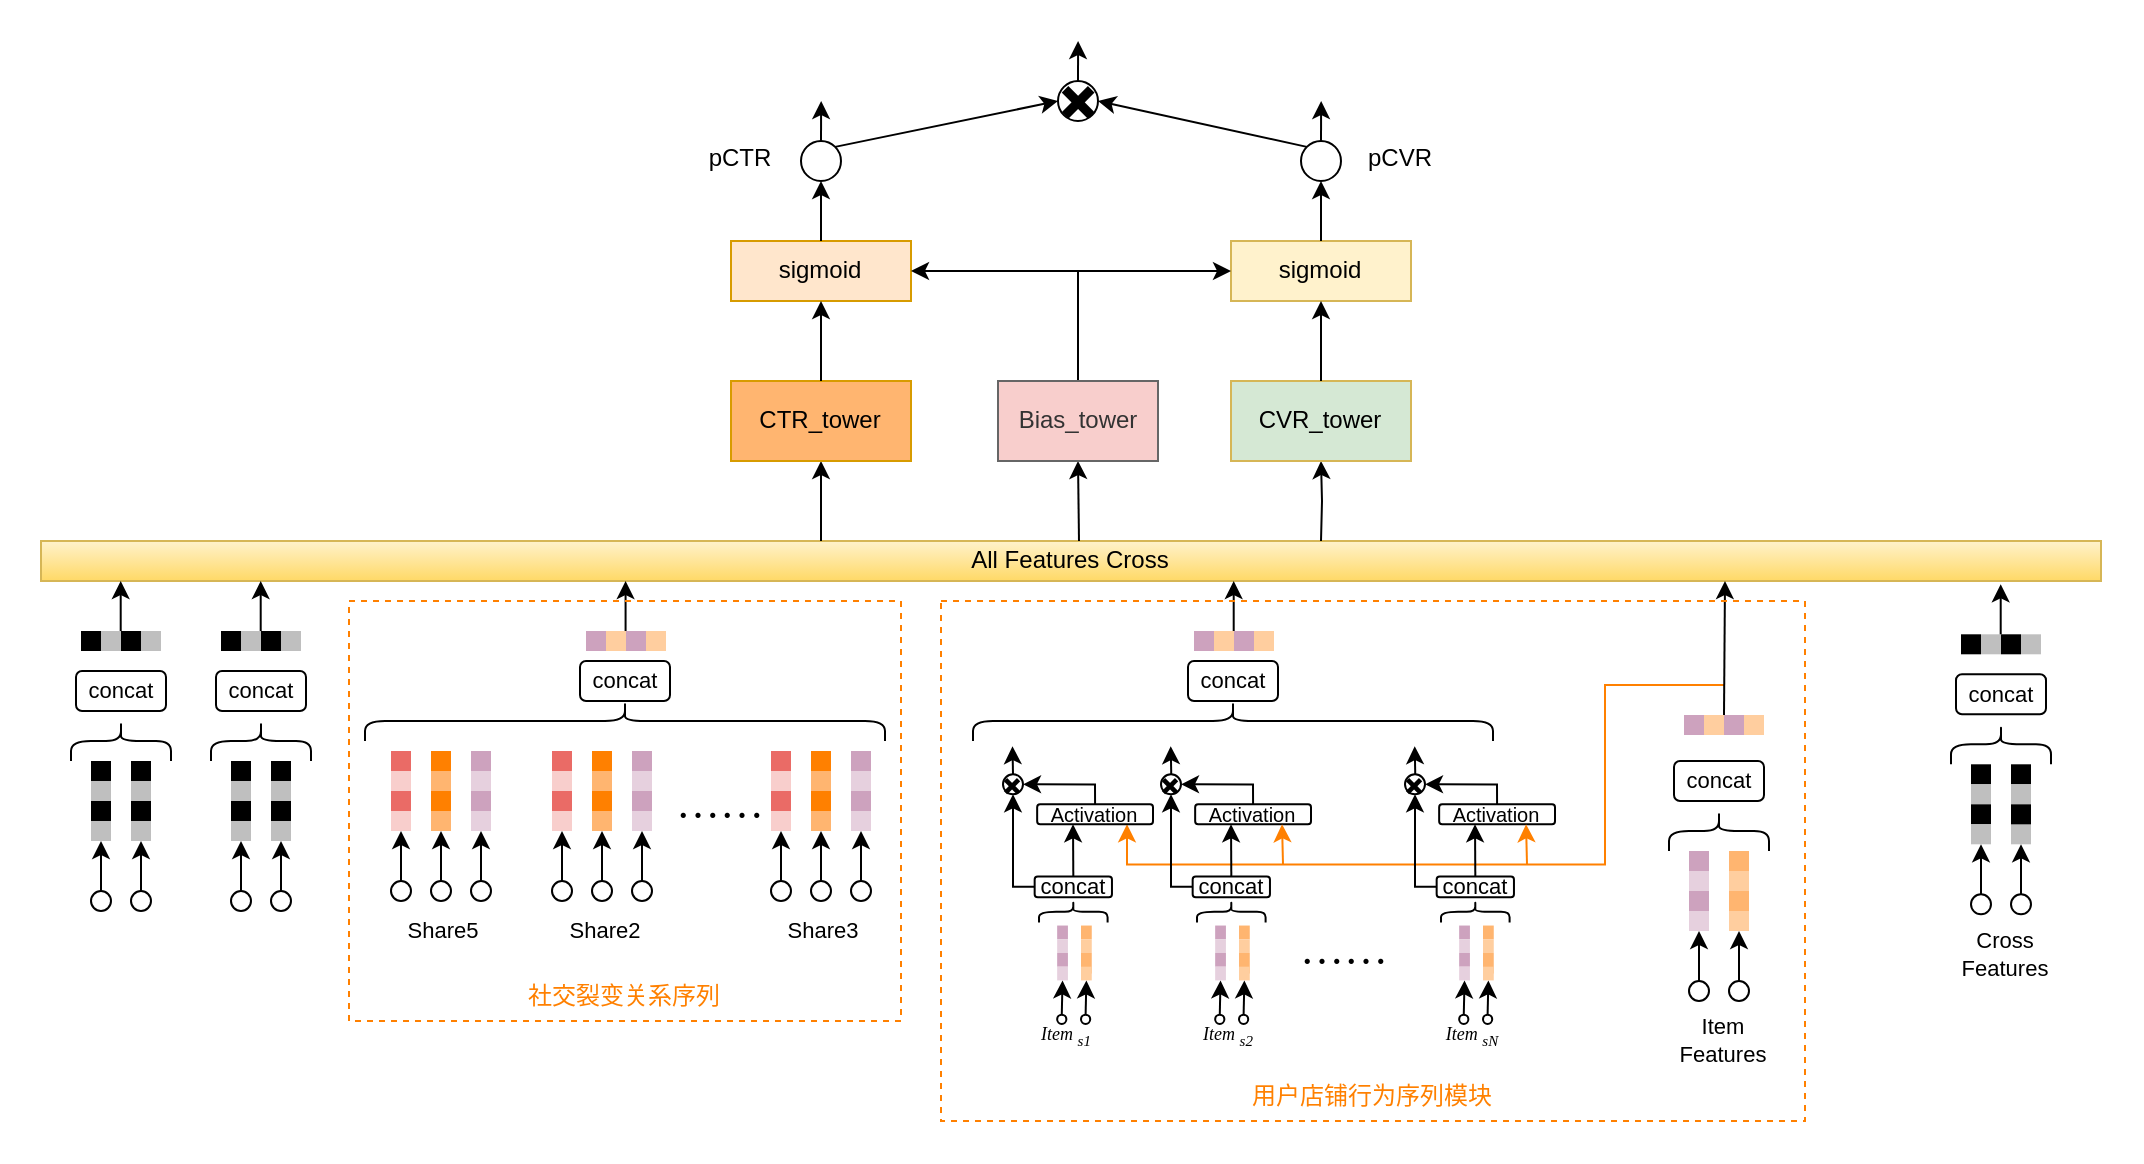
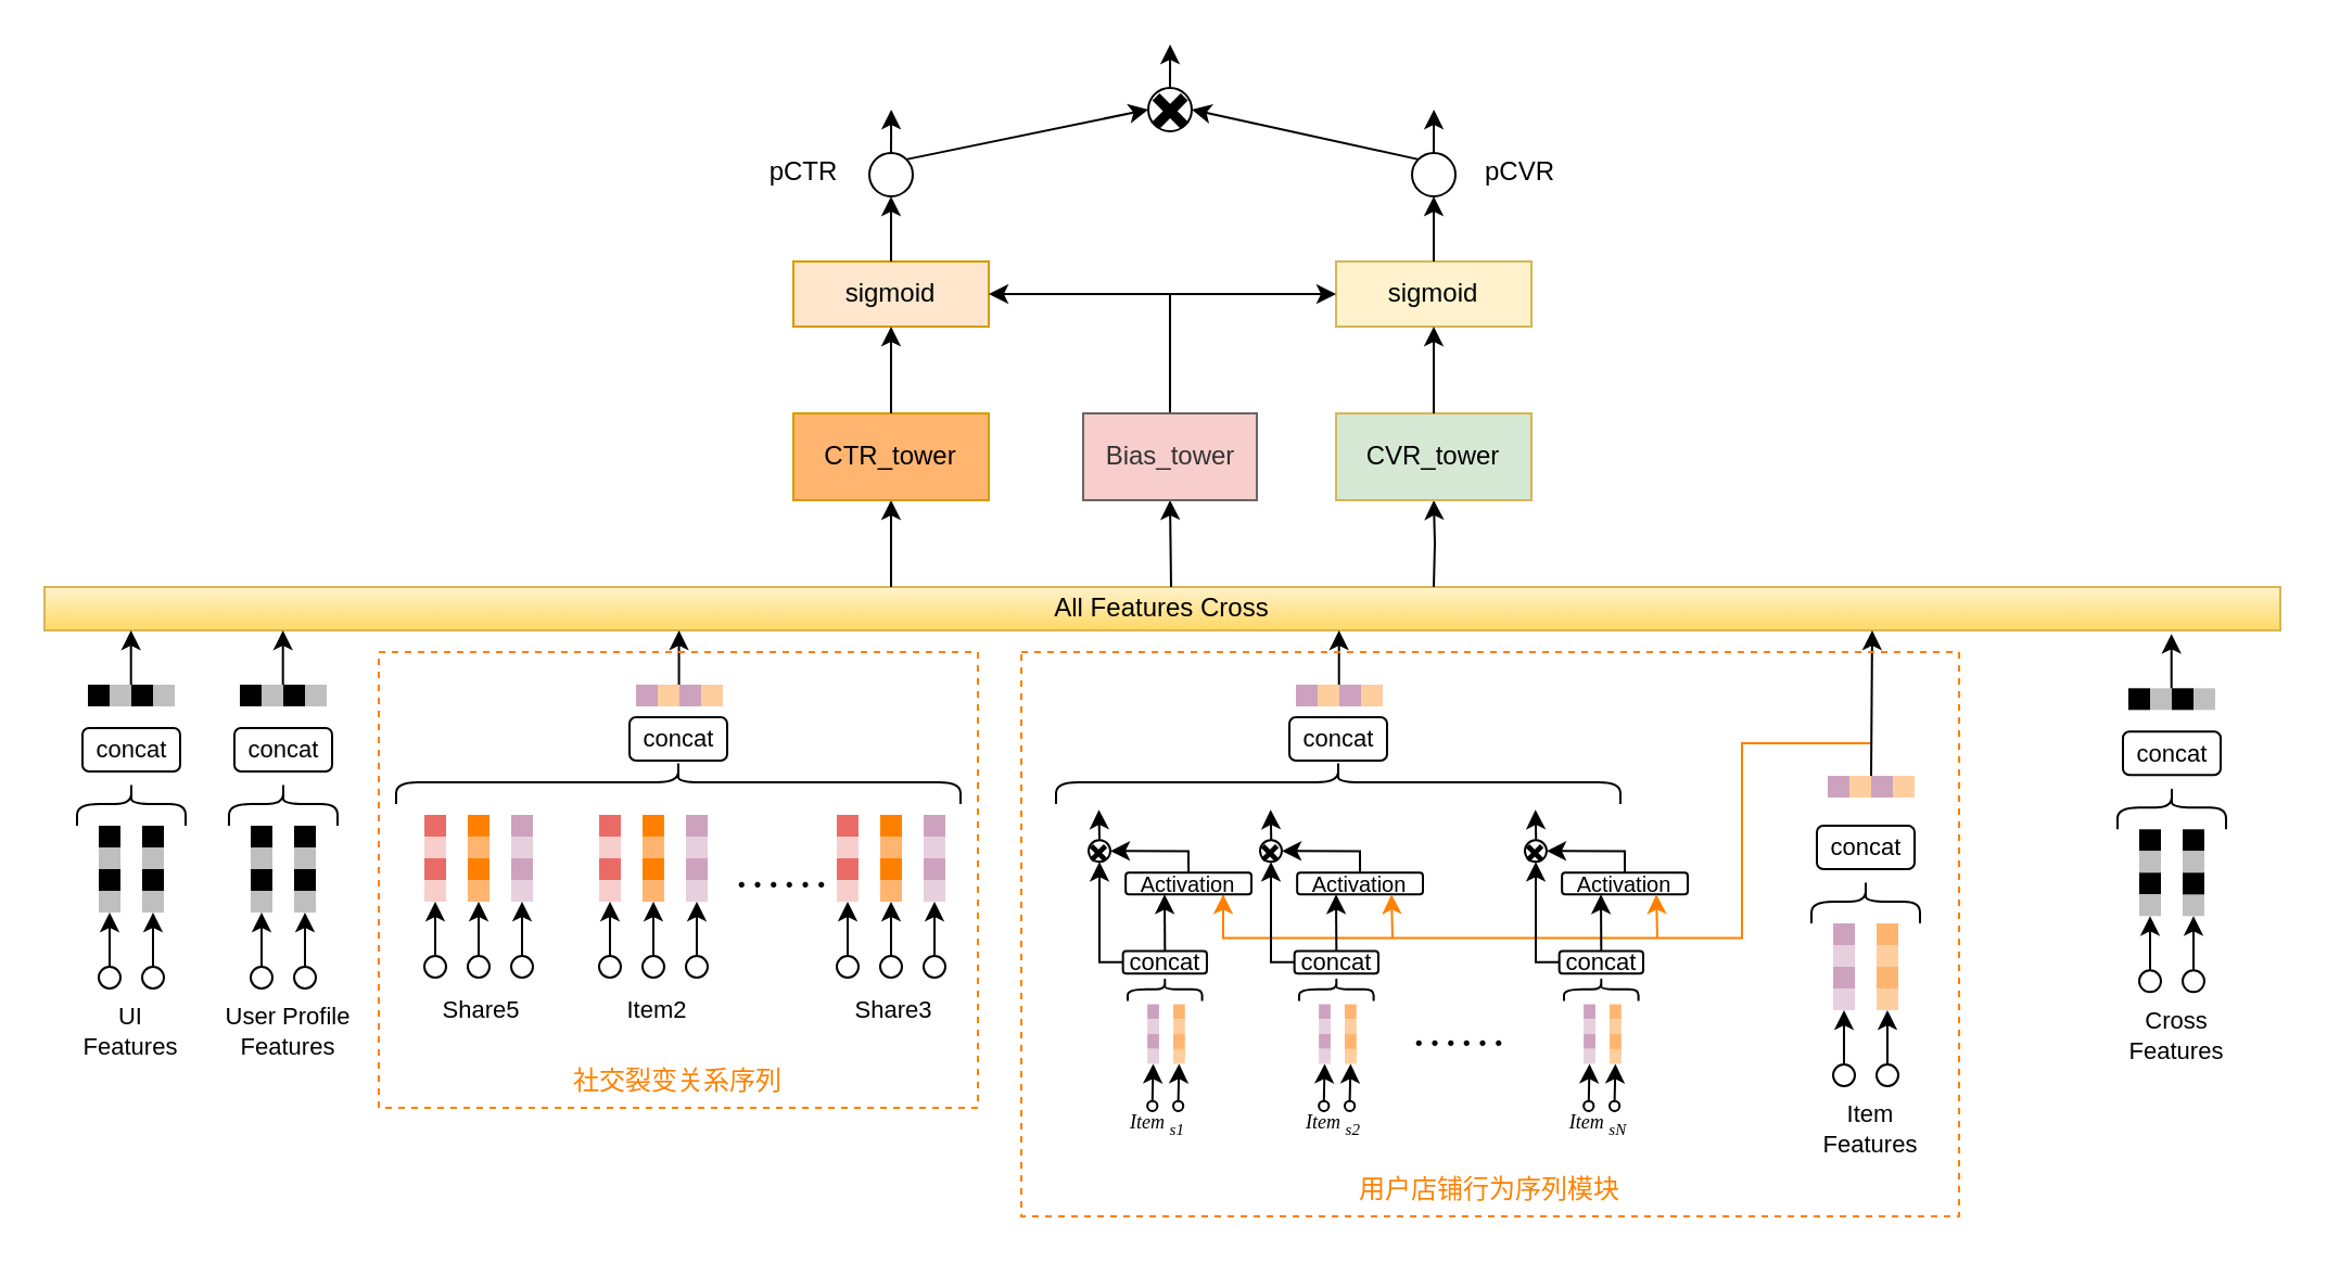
- <mxCell id="238" value="Share2" style="text;html=1;strokeColor=none;fillColor=none;align=center;verticalAlign=middle;whiteSpace=wrap;rounded=0;fontSize=11;" vertex="1" parent="231"><mxGeometry x="-46" y="75" width="65" height="30" as="geometry" /></mxCell>
+ <mxCell id="238" value="Item2" style="text;html=1;strokeColor=none;fillColor=none;align=center;verticalAlign=middle;whiteSpace=wrap;rounded=0;fontSize=11;" vertex="1" parent="231"><mxGeometry x="-46" y="75" width="65" height="30" as="geometry" /></mxCell>
+ <mxCell id="50" value="UI&lt;br&gt;Features" style="text;html=1;strokeColor=none;fillColor=none;align=center;verticalAlign=middle;whiteSpace=wrap;rounded=0;fontSize=11;" vertex="1" parent="3"><mxGeometry y="170" width="60" height="30" as="geometry" /></mxCell>
+ <mxCell id="51" value="User Profile&lt;br&gt;Features" style="text;html=1;strokeColor=none;fillColor=none;align=center;verticalAlign=middle;whiteSpace=wrap;rounded=0;fontSize=11;" vertex="1" parent="3"><mxGeometry x="70" y="170" width="65" height="30" as="geometry" /></mxCell>
